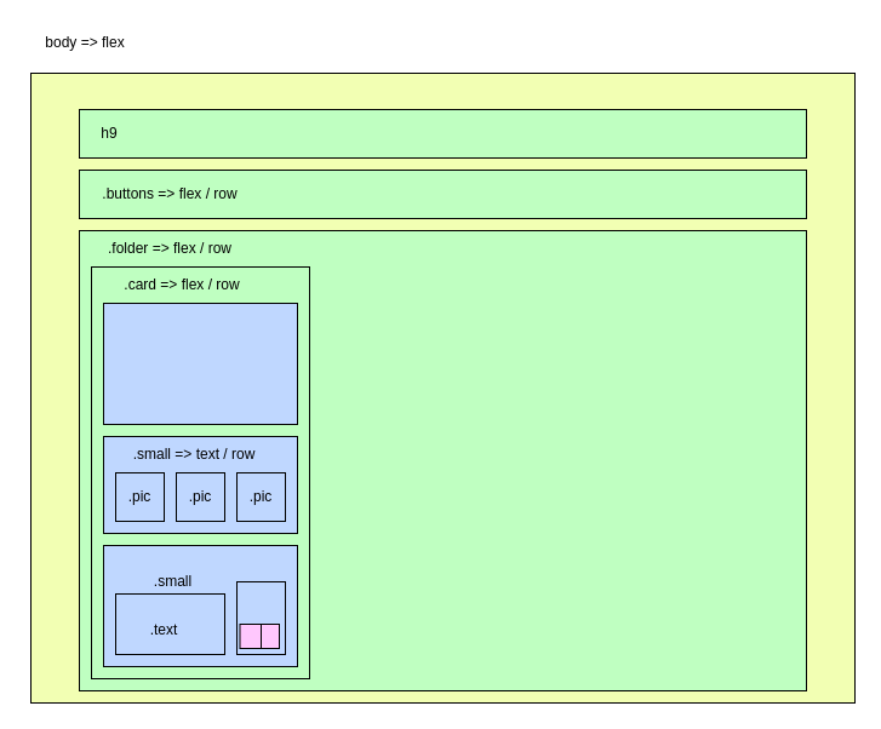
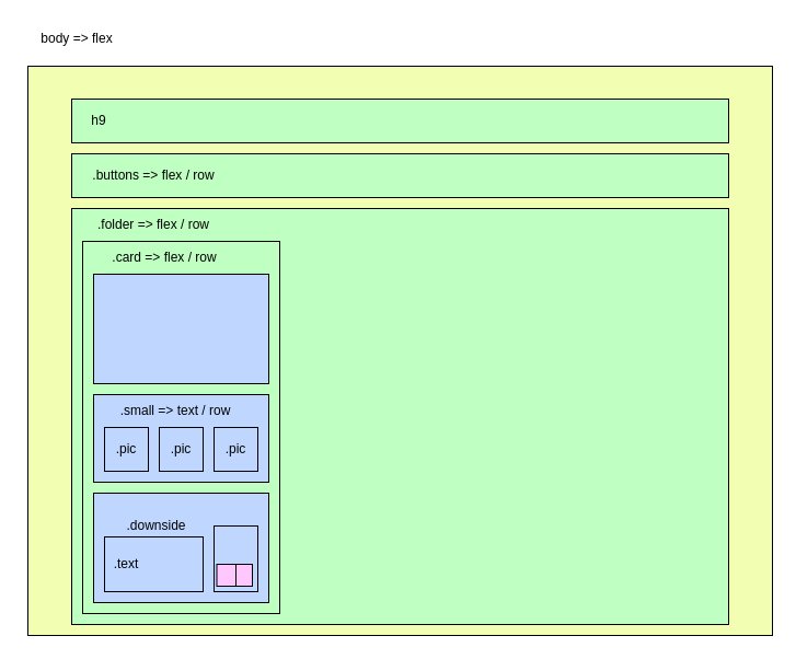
- <mxCell id="25" value=".small" style="text;html=1;strokeColor=none;fillColor=none;align=center;verticalAlign=middle;whiteSpace=wrap;rounded=0;" vertex="1" parent="1"><mxGeometry x="90" y="465" width="105" height="30" as="geometry" /></mxCell>
+ <mxCell id="25" value=".downside" style="text;html=1;strokeColor=none;fillColor=none;align=center;verticalAlign=middle;whiteSpace=wrap;rounded=0;" vertex="1" parent="1"><mxGeometry x="90" y="465" width="105" height="30" as="geometry" /></mxCell>
- <mxCell id="26" value=".text" style="text;html=1;strokeColor=none;fillColor=none;align=center;verticalAlign=middle;whiteSpace=wrap;rounded=0;" vertex="1" parent="1"><mxGeometry x="115" y="505" width="40" height="30" as="geometry" /></mxCell>
+ <mxCell id="26" value=".text" style="text;html=1;strokeColor=none;fillColor=none;align=center;verticalAlign=middle;whiteSpace=wrap;rounded=0;" vertex="1" parent="1"><mxGeometry x="95" y="500" width="40" height="30" as="geometry" /></mxCell>
